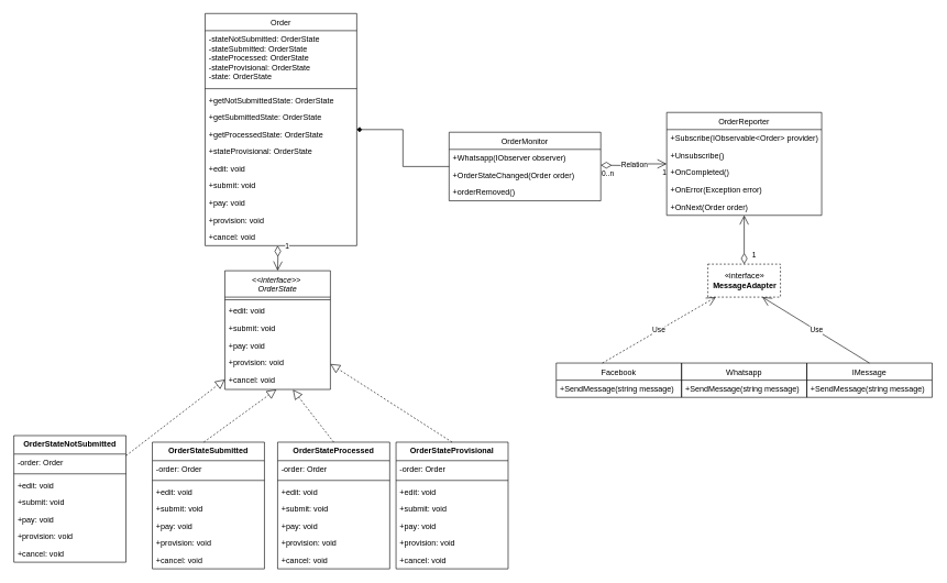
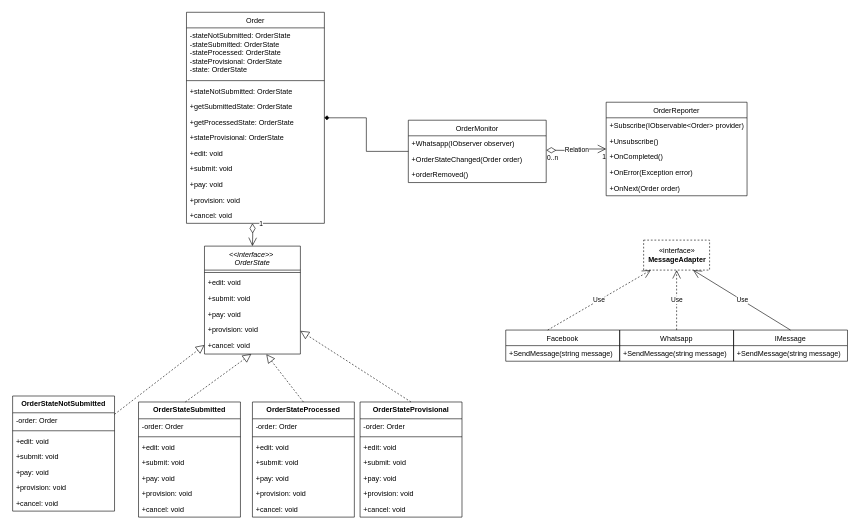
- <mxCell id="64" value="+getNotSubmittedState: OrderState" style="text;align=left;verticalAlign=top;spacingLeft=4;spacingRight=4;overflow=hidden;rotatable=0;points=[[0,0.5],[1,0.5]];portConstraint=eastwest;" vertex="1" parent="61"><mxGeometry y="118" width="230" height="26" as="geometry" /></mxCell>
+ <mxCell id="64" value="+stateNotSubmitted: OrderState" style="text;align=left;verticalAlign=top;spacingLeft=4;spacingRight=4;overflow=hidden;rotatable=0;points=[[0,0.5],[1,0.5]];portConstraint=eastwest;" vertex="1" parent="61"><mxGeometry y="118" width="230" height="26" as="geometry" /></mxCell>
- <mxCell id="26" value="1" style="endArrow=open;html=1;endSize=12;startArrow=diamondThin;startSize=14;startFill=0;edgeStyle=orthogonalEdgeStyle;align=left;verticalAlign=bottom;exitX=0.5;exitY=0;exitDx=0;exitDy=0;" parent="1" source="2" target="20" edge="1"><mxGeometry x="-0.858" y="-10" relative="1" as="geometry"><mxPoint x="1090" y="460" as="sourcePoint" /><mxPoint x="1250" y="460" as="targetPoint" /><mxPoint as="offset" /></mxGeometry></mxCell>
+ <mxCell id="16" value="Use" style="endArrow=open;endSize=12;dashed=1;html=1;exitX=0.5;exitY=0;exitDx=0;exitDy=0;entryX=0.5;entryY=1;entryDx=0;entryDy=0;" parent="1" source="8" target="2" edge="1"><mxGeometry width="160" relative="1" as="geometry"><mxPoint x="1170" y="370" as="sourcePoint" /><mxPoint x="1031.435" y="287" as="targetPoint" /><Array as="points" /></mxGeometry></mxCell>
